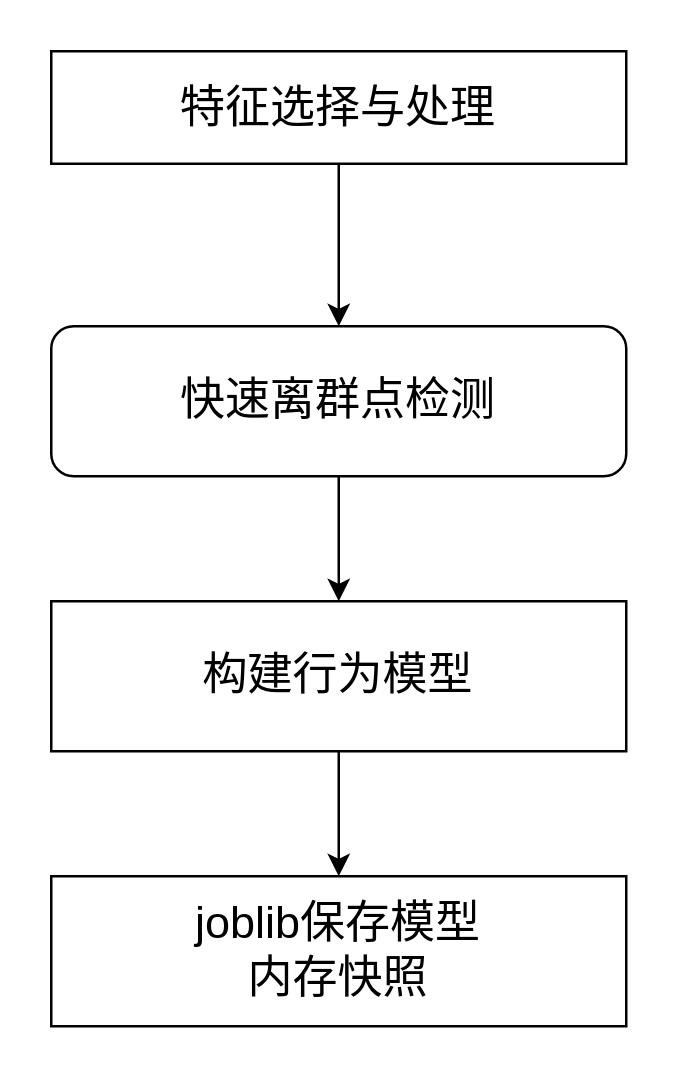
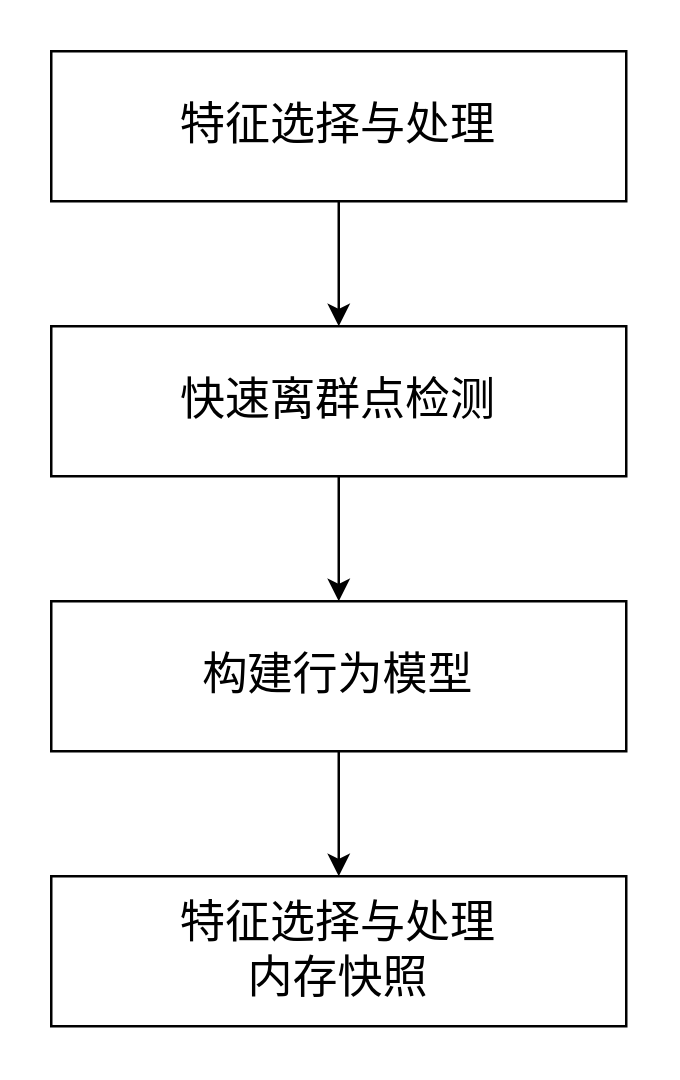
- <mxCell id="3" value="特征选择与处理" style="rounded=0;whiteSpace=wrap;html=1;fontSize=18;" parent="1" vertex="1"><mxGeometry x="20" y="20" width="230" height="45" as="geometry" /></mxCell>
+ <mxCell id="3" value="特征选择与处理" style="rounded=0;whiteSpace=wrap;html=1;fontSize=18;" parent="1" vertex="1"><mxGeometry x="20" y="20" width="230" height="60" as="geometry" /></mxCell>
- <mxCell id="5" value="快速离群点检测" style="whiteSpace=wrap;html=1;fontSize=18;rounded=1;" parent="1" vertex="1"><mxGeometry x="20" y="130" width="230" height="60" as="geometry" /></mxCell>
+ <mxCell id="5" value="快速离群点检测" style="rounded=0;whiteSpace=wrap;html=1;fontSize=18;" parent="1" vertex="1"><mxGeometry x="20" y="130" width="230" height="60" as="geometry" /></mxCell>
- <mxCell id="8" value="joblib保存模型&lt;div style=&quot;font-size: 18px;&quot;&gt;内存快照&lt;/div&gt;" style="rounded=0;whiteSpace=wrap;html=1;fontSize=18;" parent="1" vertex="1"><mxGeometry x="20" y="350" width="230" height="60" as="geometry" /></mxCell>
+ <mxCell id="8" value="特征选择与处理&lt;div style=&quot;font-size: 18px;&quot;&gt;内存快照&lt;/div&gt;" style="rounded=0;whiteSpace=wrap;html=1;fontSize=18;" parent="1" vertex="1"><mxGeometry x="20" y="350" width="230" height="60" as="geometry" /></mxCell>
